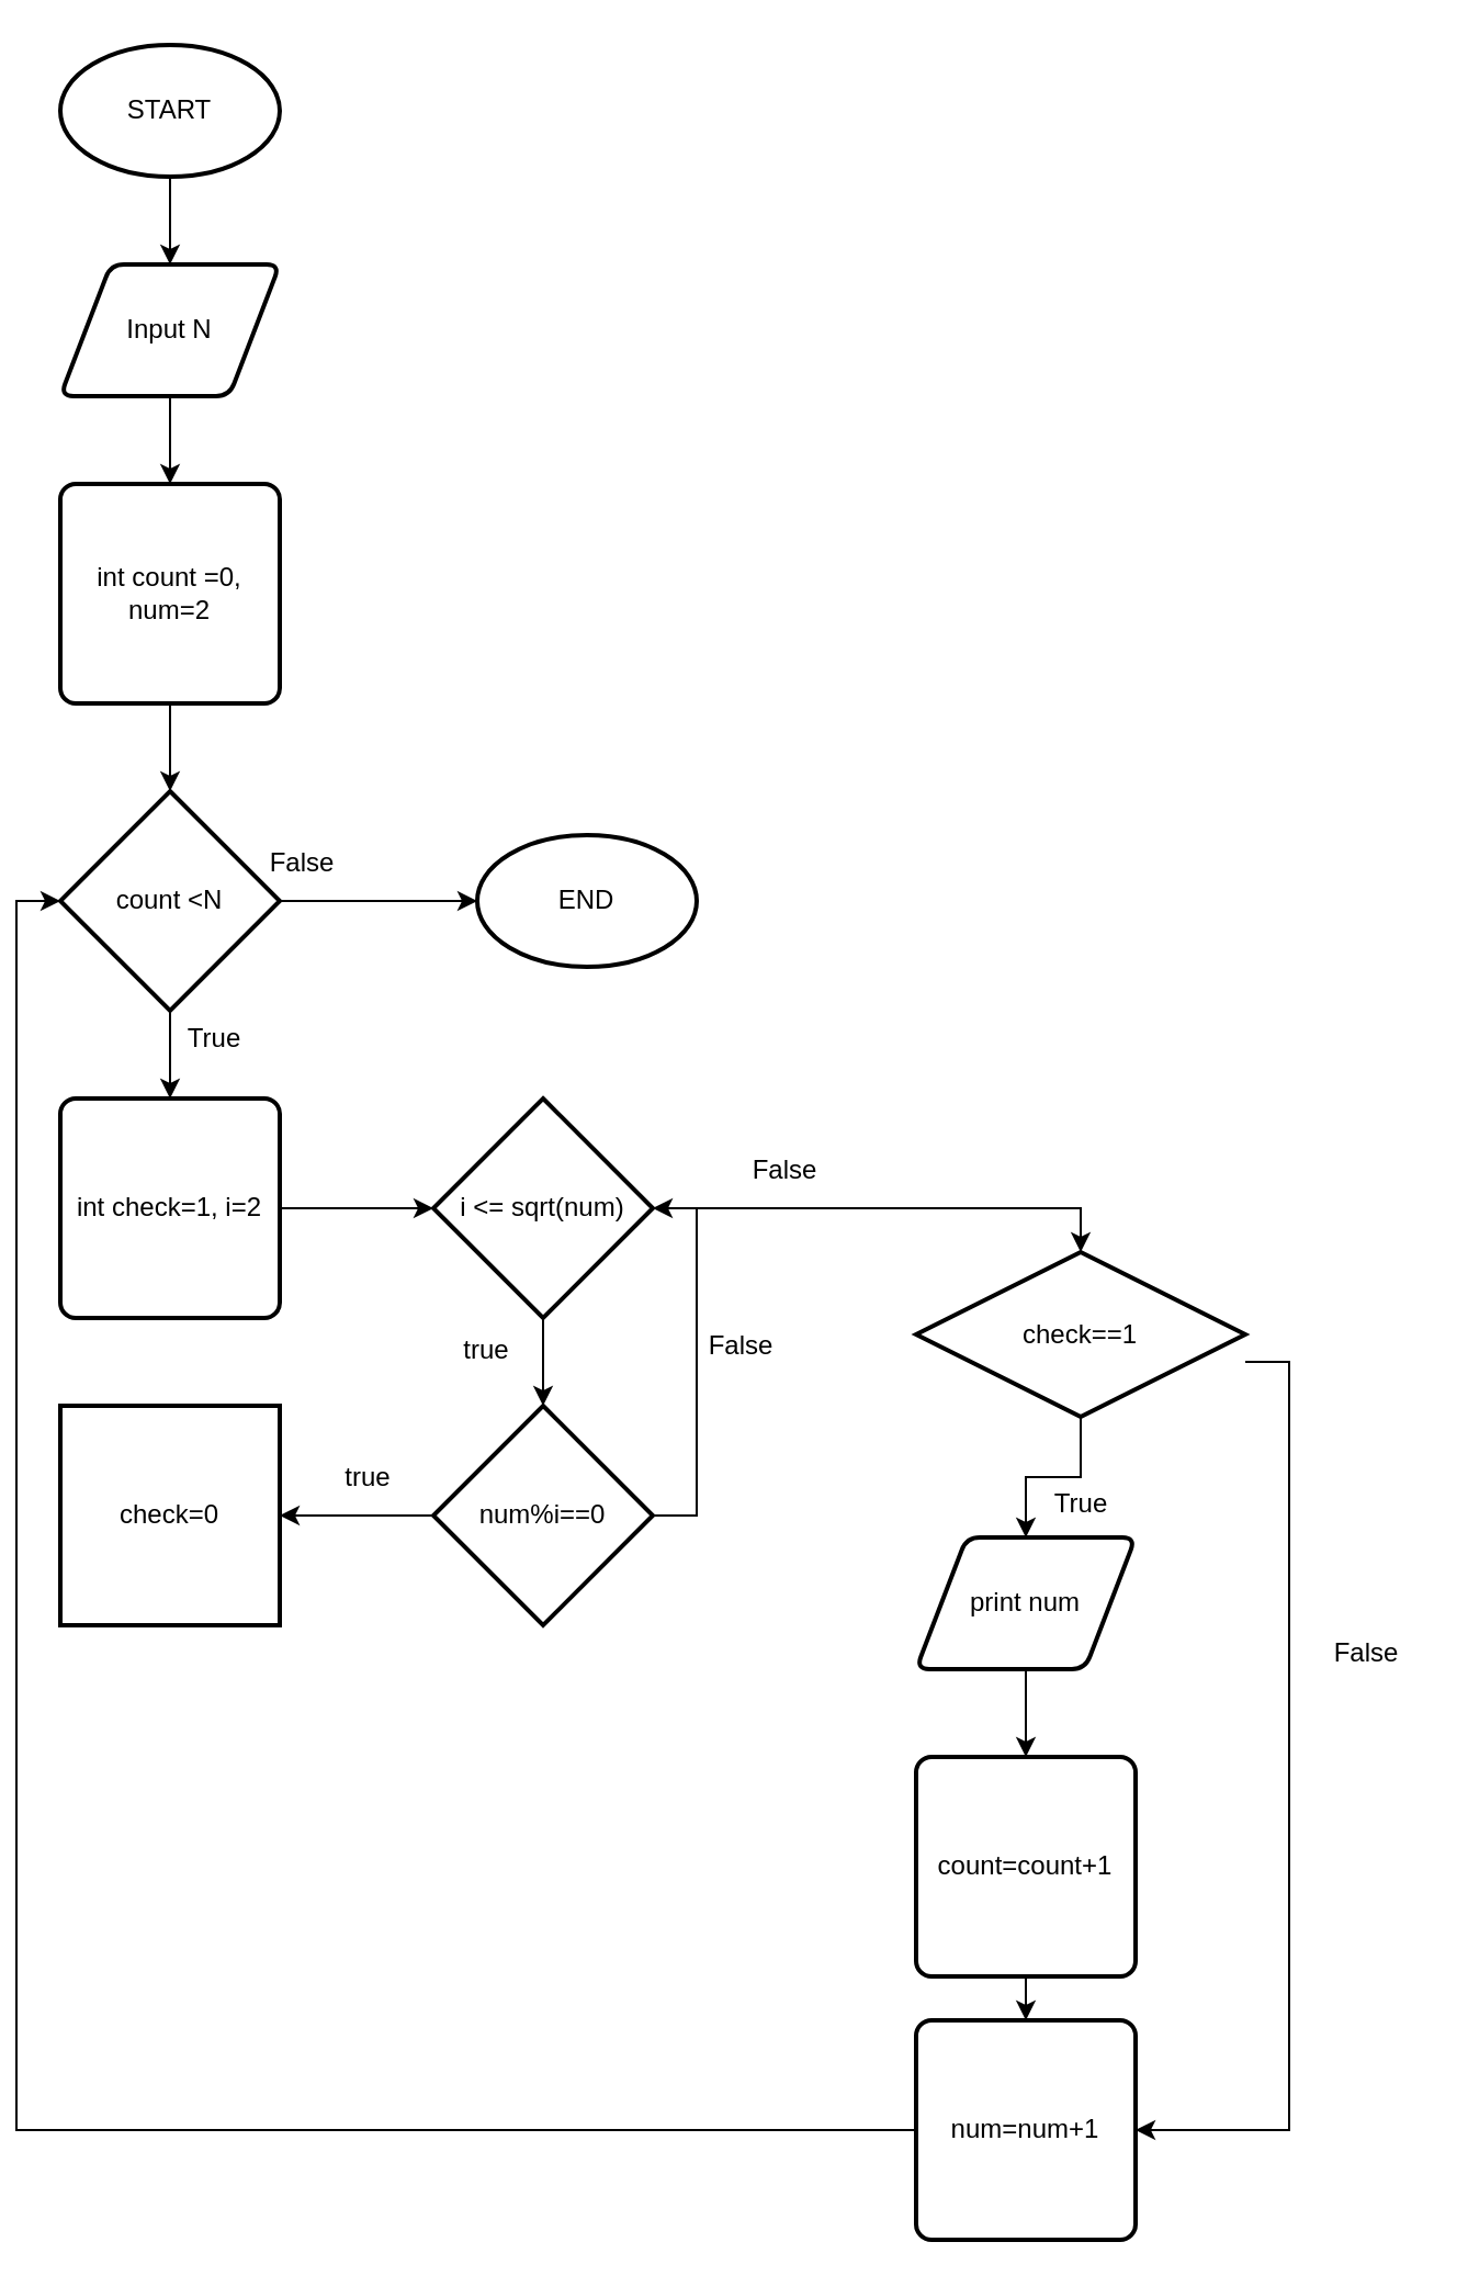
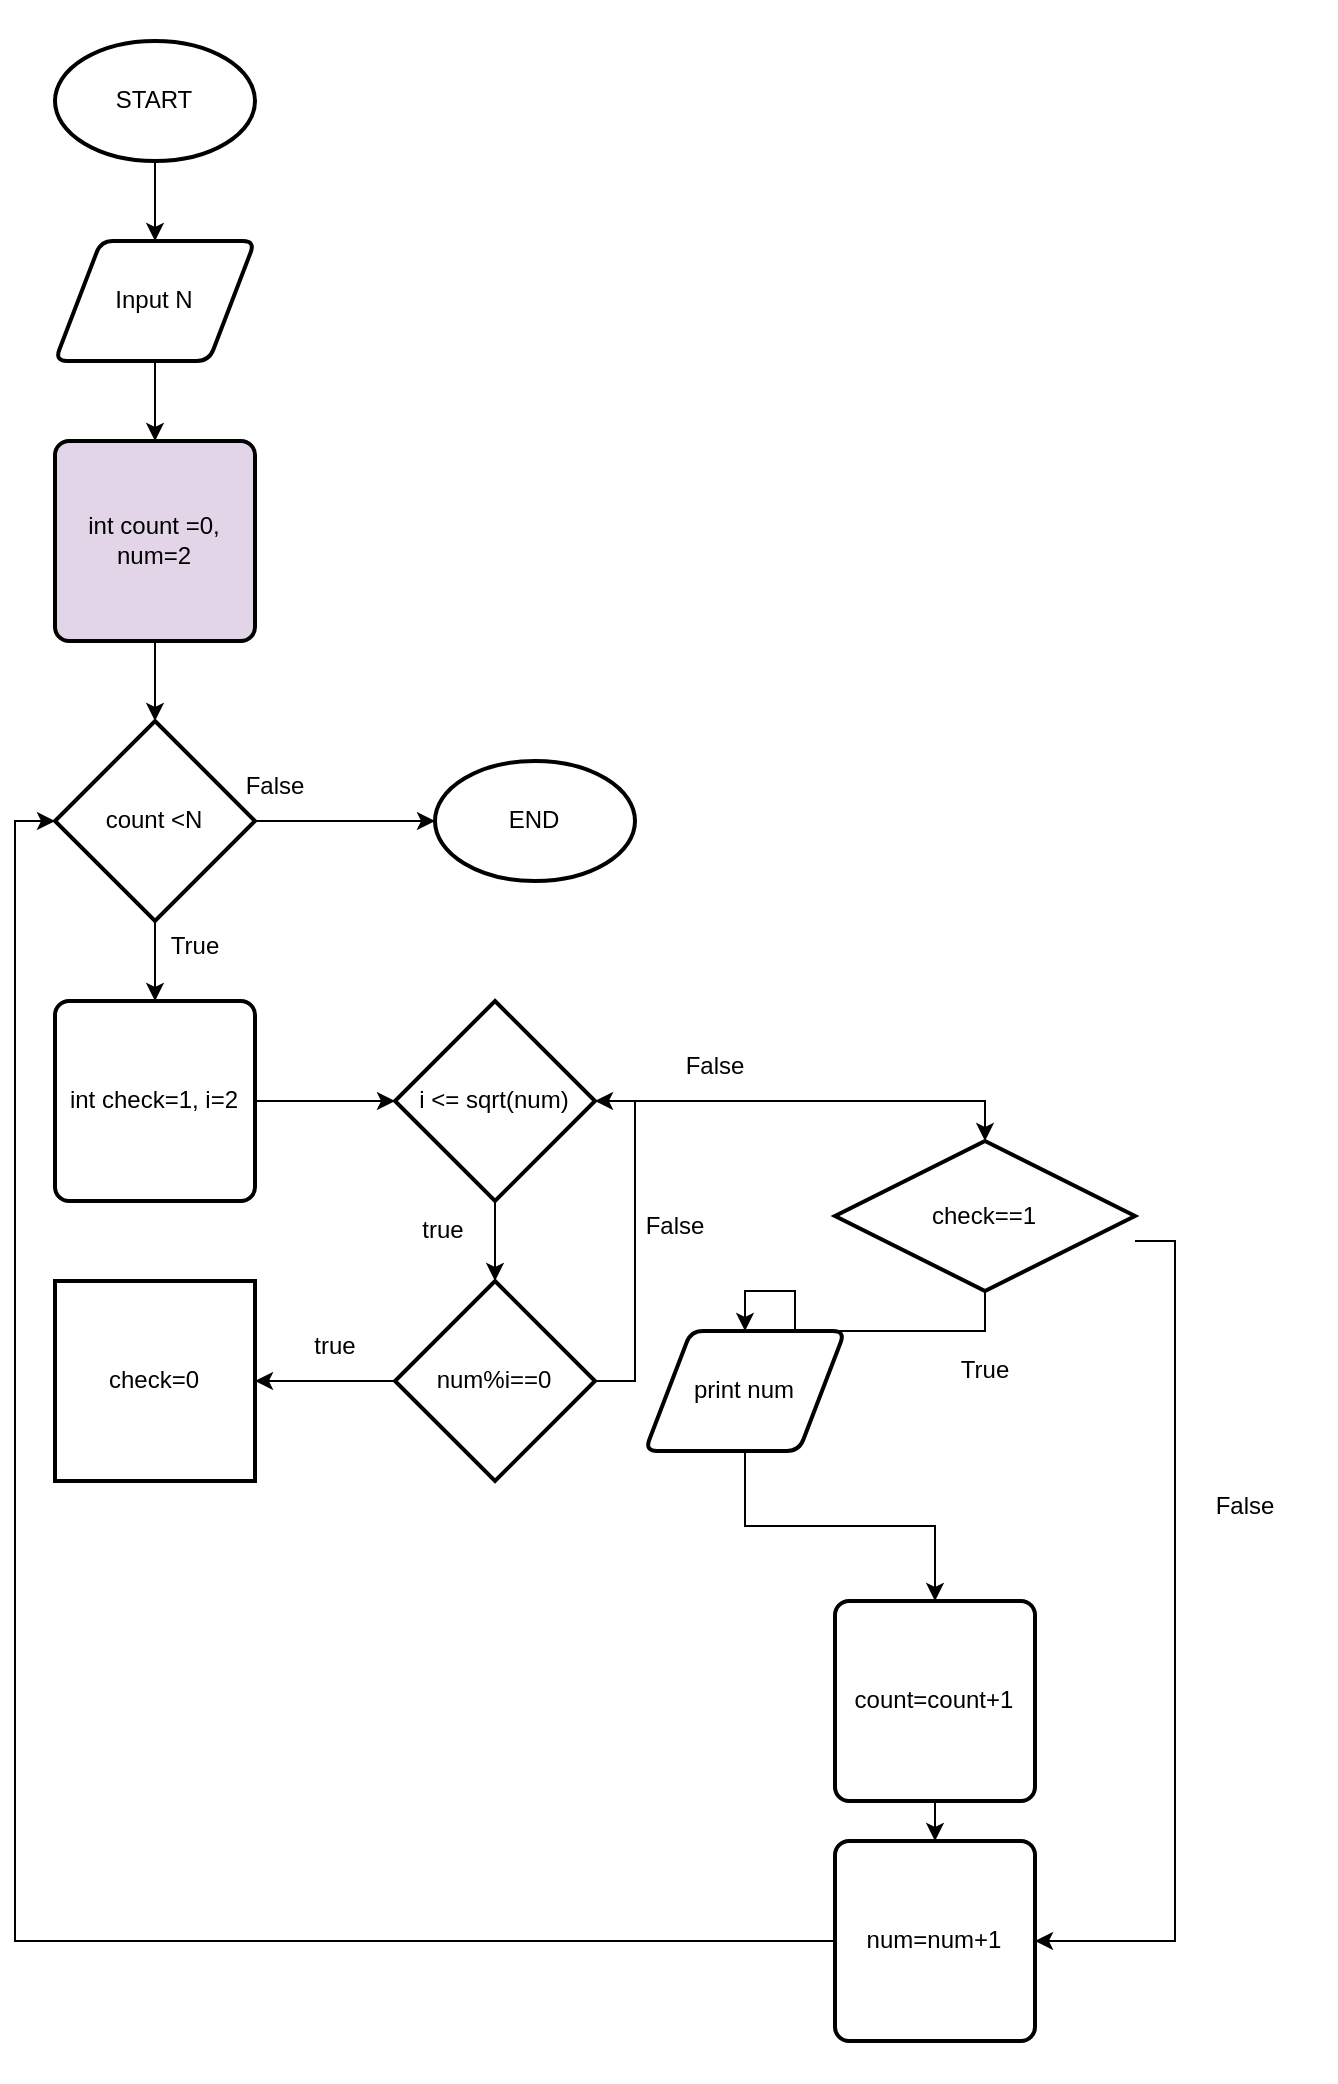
- <mxCell id="5" value="int count =0, num=2" style="rounded=1;whiteSpace=wrap;html=1;absoluteArcSize=1;arcSize=14;strokeWidth=2;" vertex="1" parent="1"><mxGeometry x="20" y="220" width="100" height="100" as="geometry" /></mxCell>
+ <mxCell id="5" value="int count =0, num=2" style="rounded=1;whiteSpace=wrap;html=1;absoluteArcSize=1;arcSize=14;strokeWidth=2;fillColor=#e1d5e7;" vertex="1" parent="1"><mxGeometry x="20" y="220" width="100" height="100" as="geometry" /></mxCell>
- <mxCell id="28" value="print num" style="shape=parallelogram;html=1;strokeWidth=2;perimeter=parallelogramPerimeter;whiteSpace=wrap;rounded=1;arcSize=12;size=0.23;" vertex="1" parent="1"><mxGeometry x="410" y="700" width="100" height="60" as="geometry" /></mxCell>
+ <mxCell id="28" value="print num" style="shape=parallelogram;html=1;strokeWidth=2;perimeter=parallelogramPerimeter;whiteSpace=wrap;rounded=1;arcSize=12;size=0.23;" vertex="1" parent="1"><mxGeometry x="315" y="665" width="100" height="60" as="geometry" /></mxCell>
